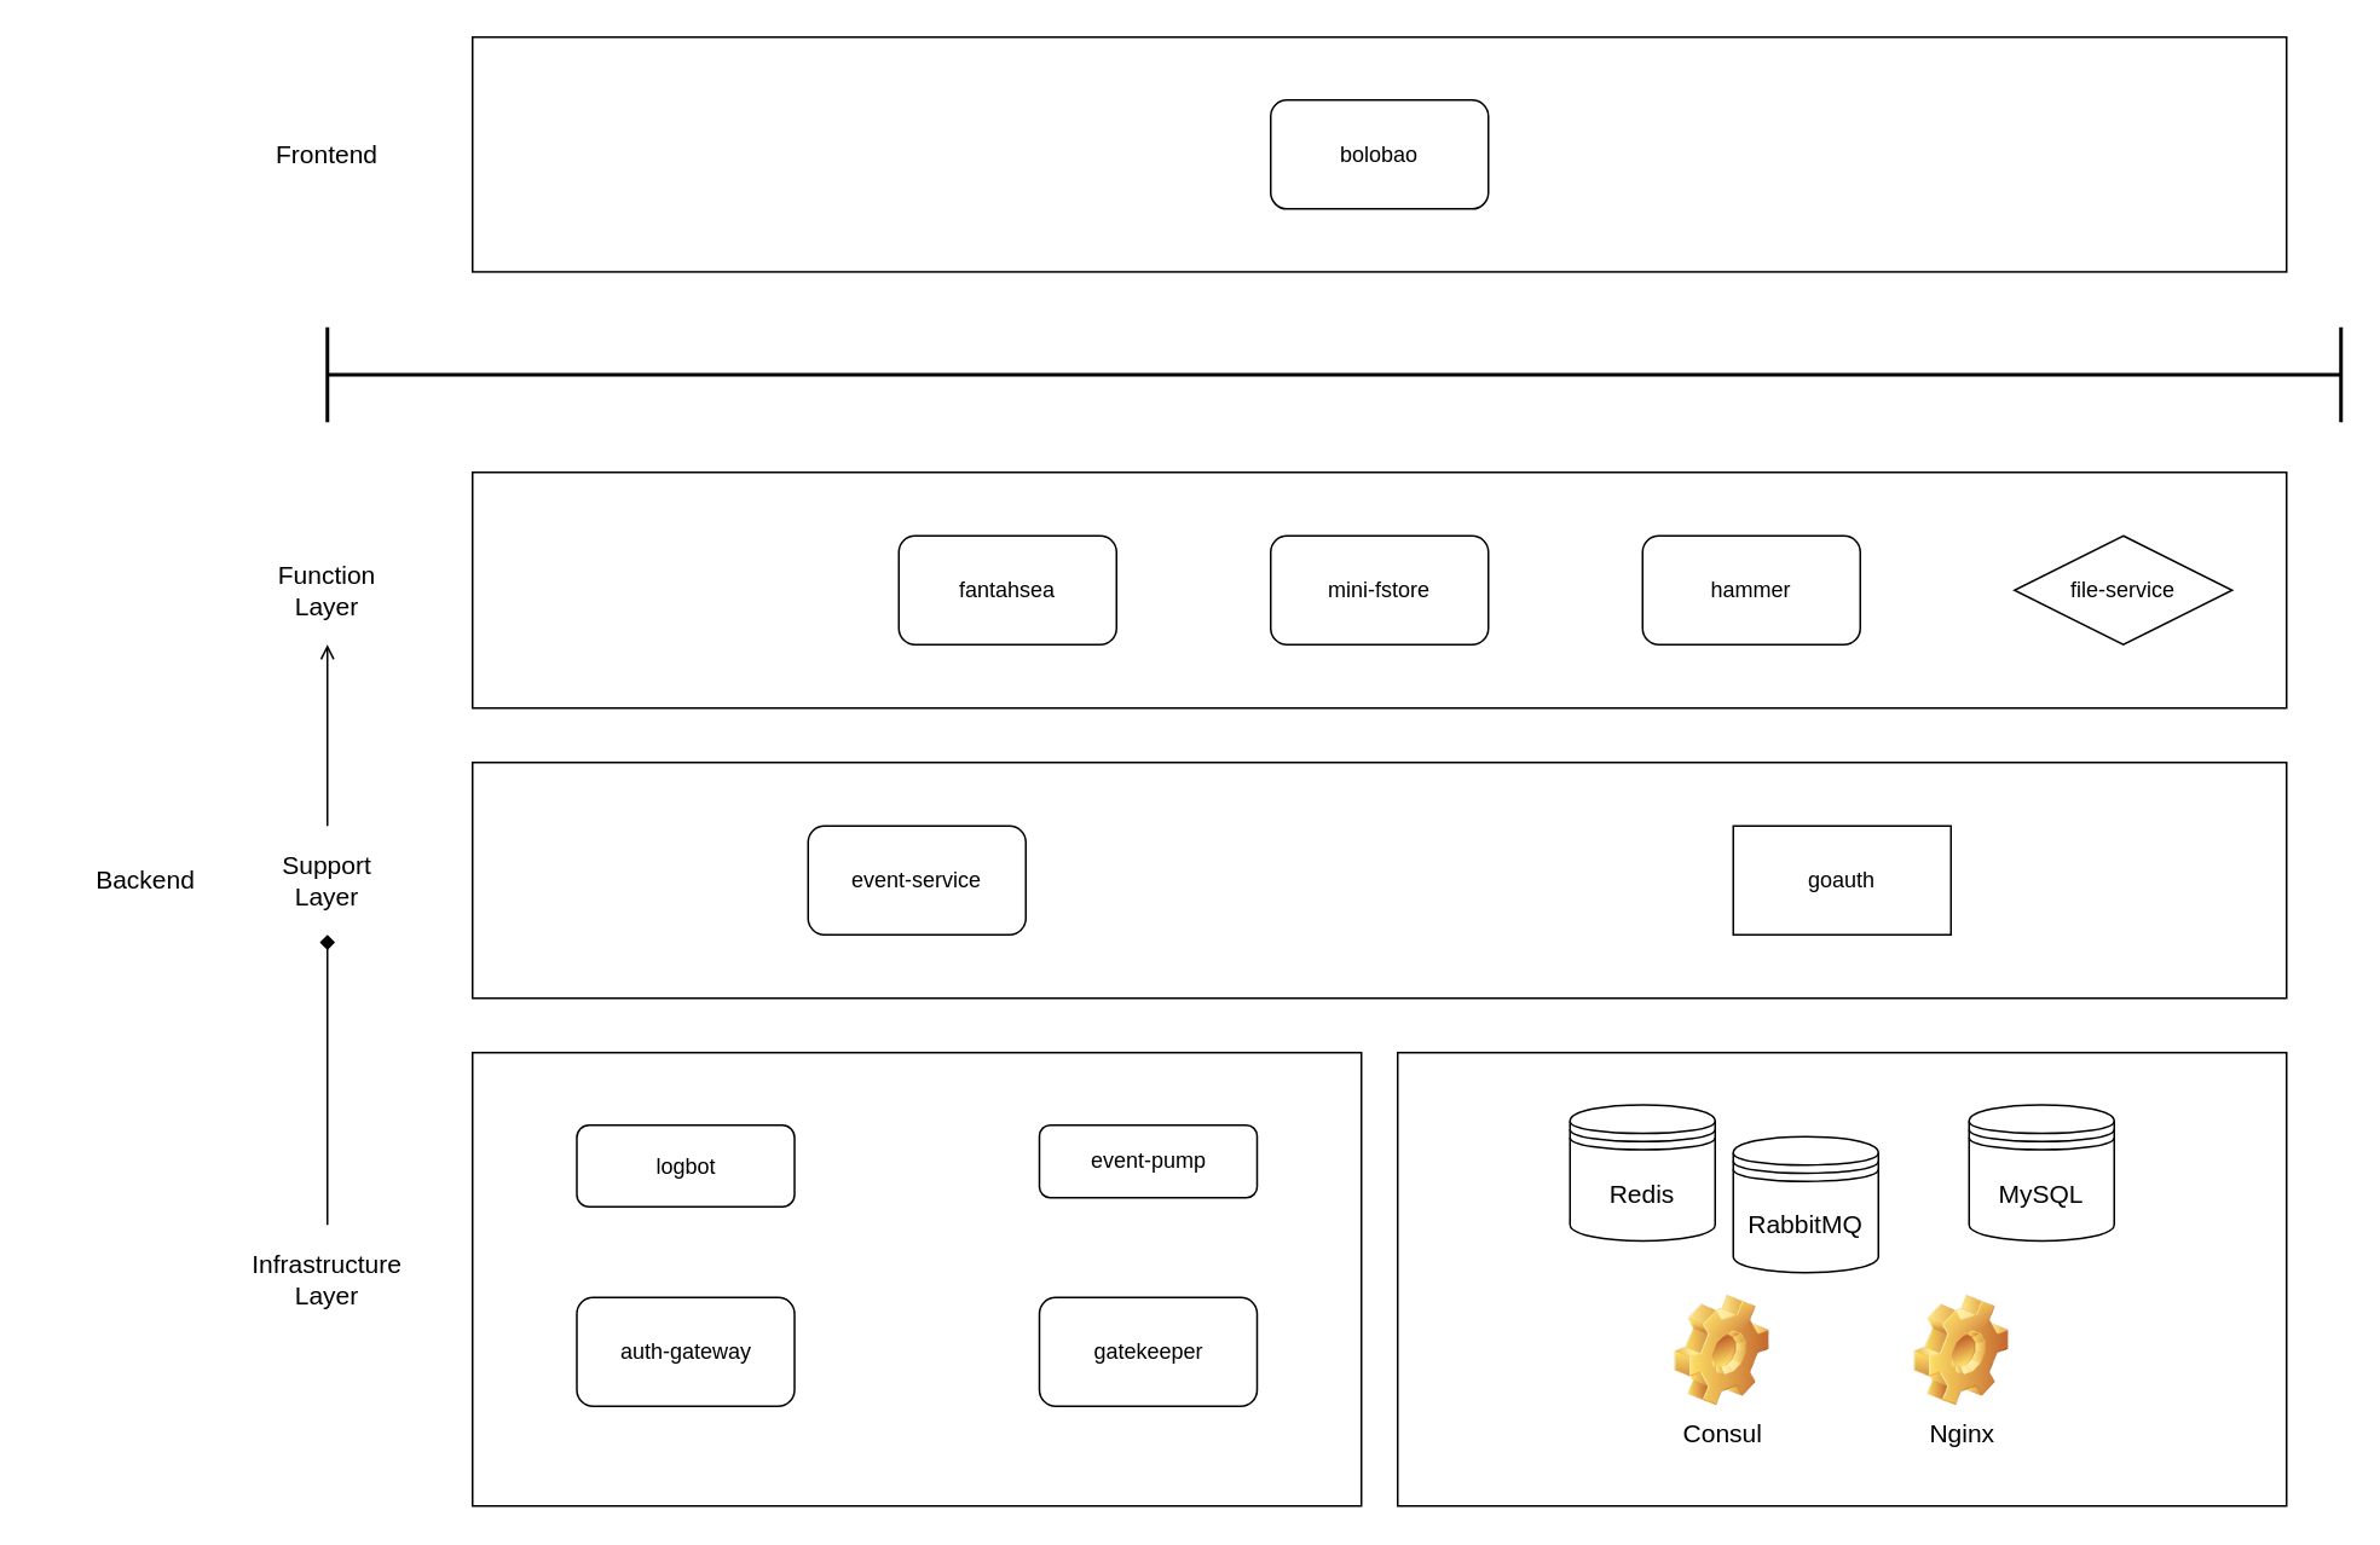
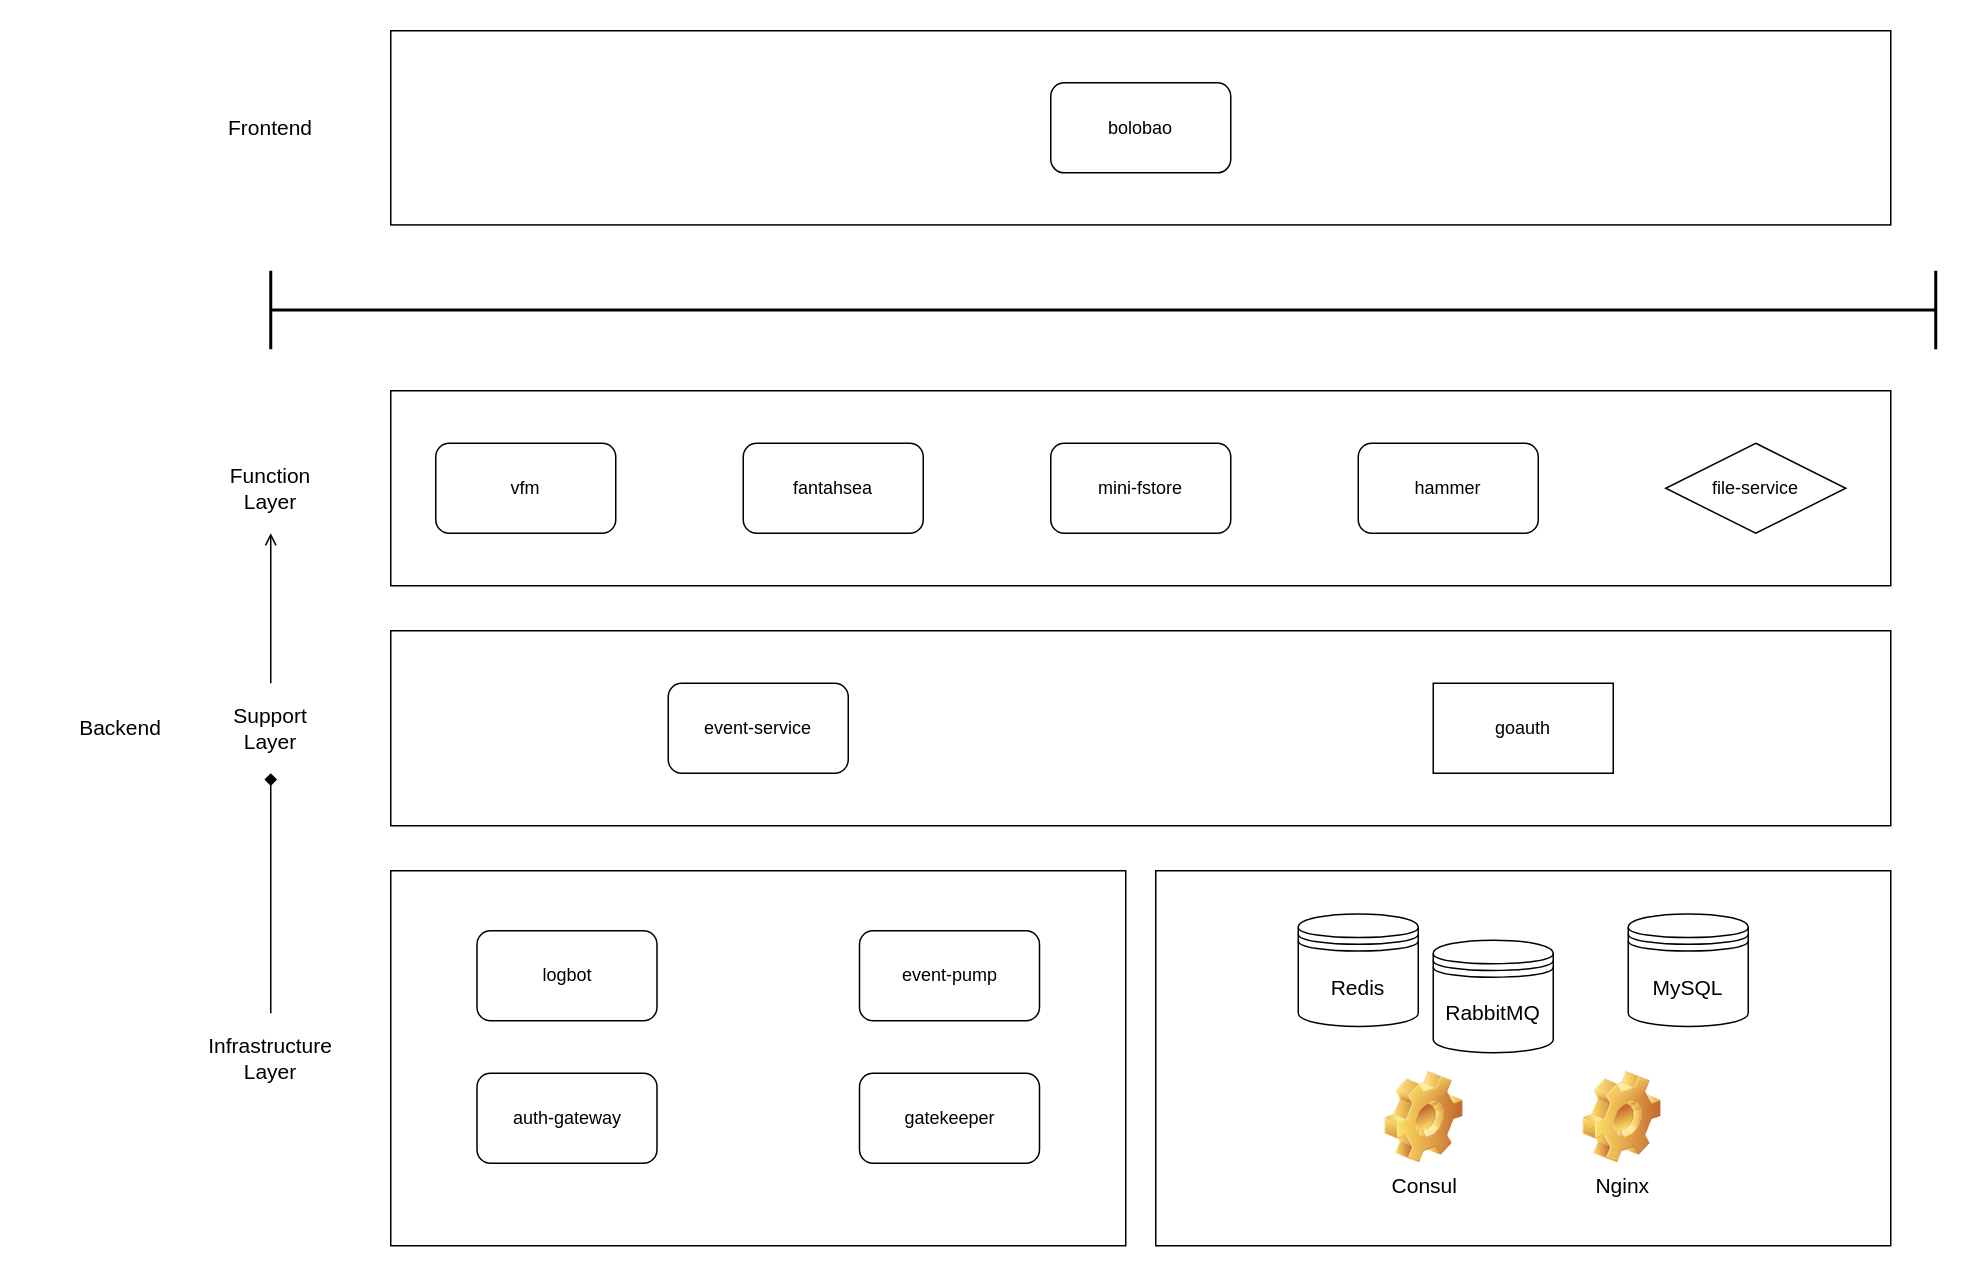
+ <mxCell id="16" value="vfm" style="rounded=1;whiteSpace=wrap;html=1;fillColor=none;verticalAlign=middle;align=center;" vertex="1" parent="1"><mxGeometry x="290" y="295" width="120" height="60" as="geometry" /></mxCell>
- <mxCell id="6" value="event-pump" style="rounded=1;whiteSpace=wrap;html=1;fillColor=none;" vertex="1" parent="1"><mxGeometry x="572.5" y="620" width="120" height="40" as="geometry" /></mxCell>
+ <mxCell id="6" value="event-pump" style="rounded=1;whiteSpace=wrap;html=1;fillColor=none;" vertex="1" parent="1"><mxGeometry x="572.5" y="620" width="120" height="60" as="geometry" /></mxCell>
- <mxCell id="4" value="logbot" style="rounded=1;whiteSpace=wrap;html=1;fillColor=none;" vertex="1" parent="1"><mxGeometry x="317.5" y="620" width="120" height="45" as="geometry" /></mxCell>
+ <mxCell id="4" value="logbot" style="rounded=1;whiteSpace=wrap;html=1;fillColor=none;" vertex="1" parent="1"><mxGeometry x="317.5" y="620" width="120" height="60" as="geometry" /></mxCell>
